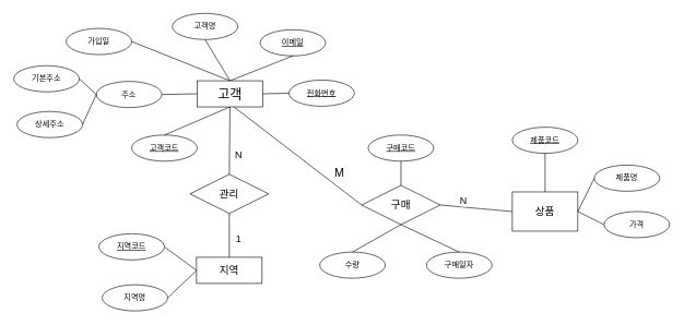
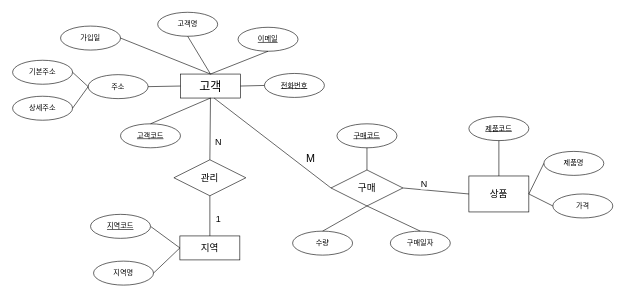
- <mxCell id="9" value="상세주소" style="ellipse;whiteSpace=wrap;html=1;align=center;" vertex="1" parent="1"><mxGeometry x="25" y="170" width="100" height="40" as="geometry" /></mxCell>
+ <mxCell id="9" value="상세주소" style="ellipse;whiteSpace=wrap;html=1;align=center;" vertex="1" parent="1"><mxGeometry x="20" y="160" width="100" height="40" as="geometry" /></mxCell>
